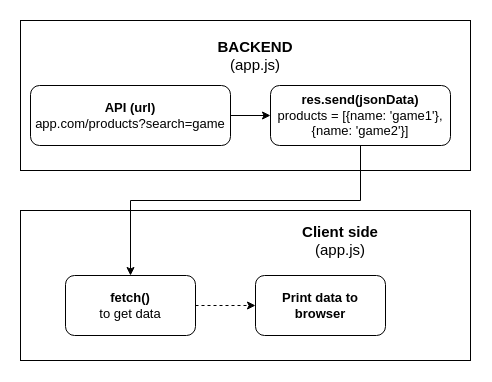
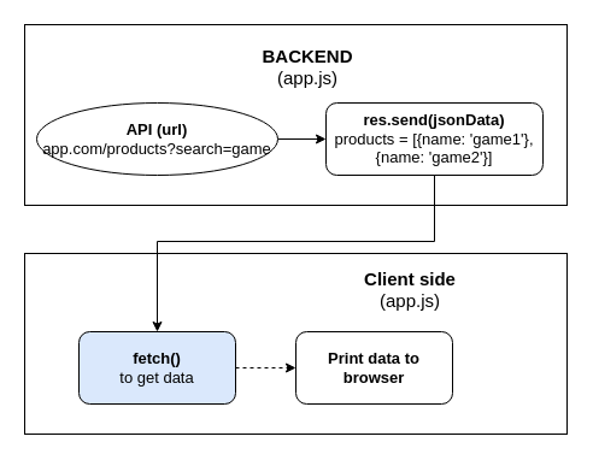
- <mxCell id="4" value="&lt;font style=&quot;font-size: 13px&quot;&gt;&lt;b&gt;API (url)&lt;/b&gt;&lt;br&gt;app.com/products?search=game&lt;br&gt;&lt;/font&gt;" style="rounded=1;whiteSpace=wrap;html=1;" vertex="1" parent="1"><mxGeometry x="30" y="85" width="200" height="60" as="geometry" /></mxCell>
+ <mxCell id="4" value="&lt;font style=&quot;font-size: 13px&quot;&gt;&lt;b&gt;API (url)&lt;/b&gt;&lt;br&gt;app.com/products?search=game&lt;br&gt;&lt;/font&gt;" style="ellipse;whiteSpace=wrap;html=1;" vertex="1" parent="1"><mxGeometry x="30" y="85" width="200" height="60" as="geometry" /></mxCell>
- <mxCell id="10" value="&lt;font style=&quot;font-size: 13px&quot;&gt;&lt;b&gt;fetch()&lt;br&gt;&lt;/b&gt;to get data&lt;/font&gt;" style="rounded=1;whiteSpace=wrap;html=1;" vertex="1" parent="7"><mxGeometry x="45" y="65" width="130" height="60" as="geometry" /></mxCell>
+ <mxCell id="10" value="&lt;font style=&quot;font-size: 13px&quot;&gt;&lt;b&gt;fetch()&lt;br&gt;&lt;/b&gt;to get data&lt;/font&gt;" style="rounded=1;whiteSpace=wrap;html=1;fillColor=#dae8fc;" vertex="1" parent="7"><mxGeometry x="45" y="65" width="130" height="60" as="geometry" /></mxCell>
- <mxCell id="11" value="&lt;span style=&quot;font-size: 13px&quot;&gt;&lt;b&gt;Print data to browser&lt;/b&gt;&lt;/span&gt;" style="rounded=1;whiteSpace=wrap;html=1;" vertex="1" parent="7"><mxGeometry x="235" y="65" width="130" height="60" as="geometry" /></mxCell>
+ <mxCell id="11" value="&lt;span style=&quot;font-size: 13px&quot;&gt;&lt;b&gt;Print data to browser&lt;/b&gt;&lt;/span&gt;" style="rounded=1;whiteSpace=wrap;html=1;" vertex="1" parent="7"><mxGeometry x="225" y="65" width="130" height="60" as="geometry" /></mxCell>
